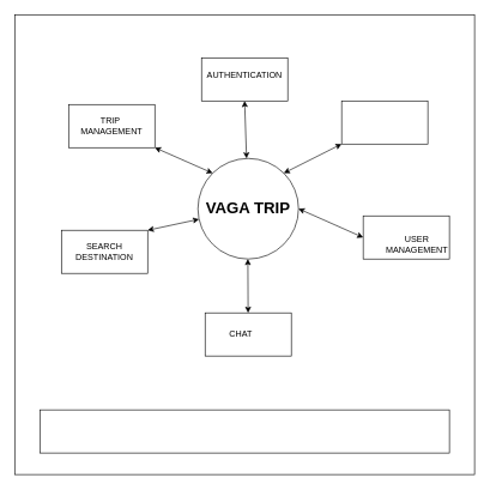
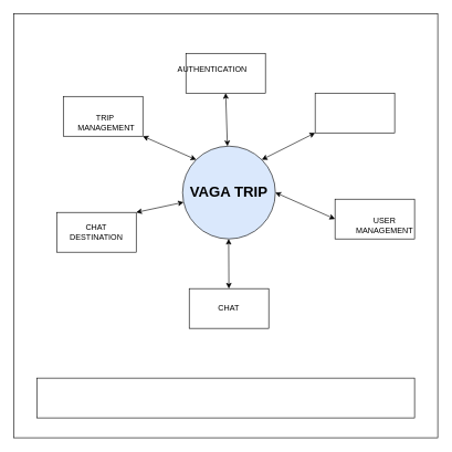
- <mxCell id="6" value="AUTHENTICATION" style="text;html=1;strokeColor=none;fillColor=none;align=center;verticalAlign=middle;whiteSpace=wrap;rounded=0;" parent="1" vertex="1"><mxGeometry x="310" y="90" width="60" height="30" as="geometry" /></mxCell>
+ <mxCell id="6" value="AUTHENTICATION" style="text;html=1;strokeColor=none;fillColor=none;align=center;verticalAlign=middle;whiteSpace=wrap;rounded=0;" parent="1" vertex="1"><mxGeometry x="290" y="90" width="60" height="30" as="geometry" /></mxCell>
- <mxCell id="15" value="TRIP&amp;nbsp;&lt;br&gt;MANAGEMENT" style="text;html=1;strokeColor=none;fillColor=none;align=center;verticalAlign=middle;whiteSpace=wrap;rounded=0;" parent="1" vertex="1"><mxGeometry x="125" y="160" width="60" height="30" as="geometry" /></mxCell>
+ <mxCell id="15" value="TRIP&amp;nbsp;&lt;br&gt;MANAGEMENT" style="text;html=1;strokeColor=none;fillColor=none;align=center;verticalAlign=middle;whiteSpace=wrap;rounded=0;" parent="1" vertex="1"><mxGeometry x="130" y="170" width="60" height="30" as="geometry" /></mxCell>
- <mxCell id="3" value="&lt;span style=&quot;font-size: 22px;&quot;&gt;&lt;b&gt;VAGA TRIP&lt;/b&gt;&lt;/span&gt;" style="ellipse;whiteSpace=wrap;html=1;aspect=fixed;" parent="1" vertex="1"><mxGeometry x="275" y="220" width="140" height="140" as="geometry" /></mxCell>
+ <mxCell id="3" value="&lt;span style=&quot;font-size: 22px;&quot;&gt;&lt;b&gt;VAGA TRIP&lt;/b&gt;&lt;/span&gt;" style="ellipse;whiteSpace=wrap;html=1;aspect=fixed;fillColor=#dae8fc;" parent="1" vertex="1"><mxGeometry x="275" y="220" width="140" height="140" as="geometry" /></mxCell>
- <mxCell id="19" value="SEARCH DESTINATION" style="text;html=1;strokeColor=none;fillColor=none;align=center;verticalAlign=middle;whiteSpace=wrap;rounded=0;" parent="1" vertex="1"><mxGeometry x="115" y="335" width="60" height="30" as="geometry" /></mxCell>
+ <mxCell id="19" value="CHAT DESTINATION" style="text;html=1;strokeColor=none;fillColor=none;align=center;verticalAlign=middle;whiteSpace=wrap;rounded=0;" parent="1" vertex="1"><mxGeometry x="115" y="335" width="60" height="30" as="geometry" /></mxCell>
- <mxCell id="9" value="CHAT" style="text;html=1;strokeColor=none;fillColor=none;align=center;verticalAlign=middle;whiteSpace=wrap;rounded=0;" parent="1" vertex="1"><mxGeometry x="305" y="450" width="60" height="30" as="geometry" /></mxCell>
+ <mxCell id="9" value="CHAT" style="text;html=1;strokeColor=none;fillColor=none;align=center;verticalAlign=middle;whiteSpace=wrap;rounded=0;" parent="1" vertex="1"><mxGeometry x="315" y="450" width="60" height="30" as="geometry" /></mxCell>
